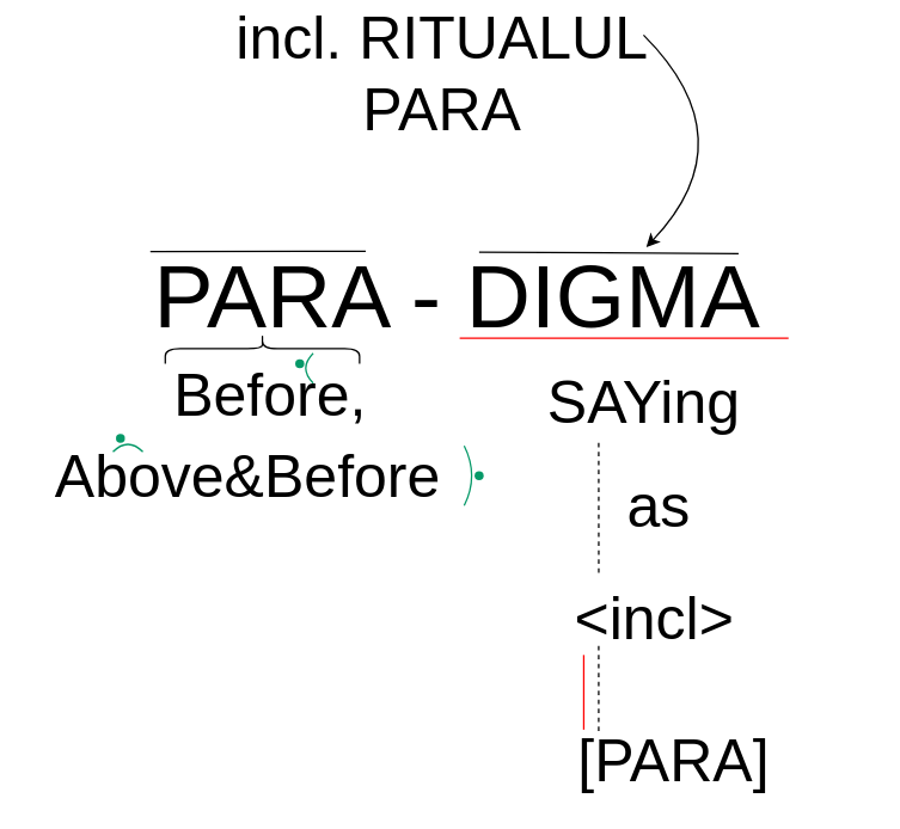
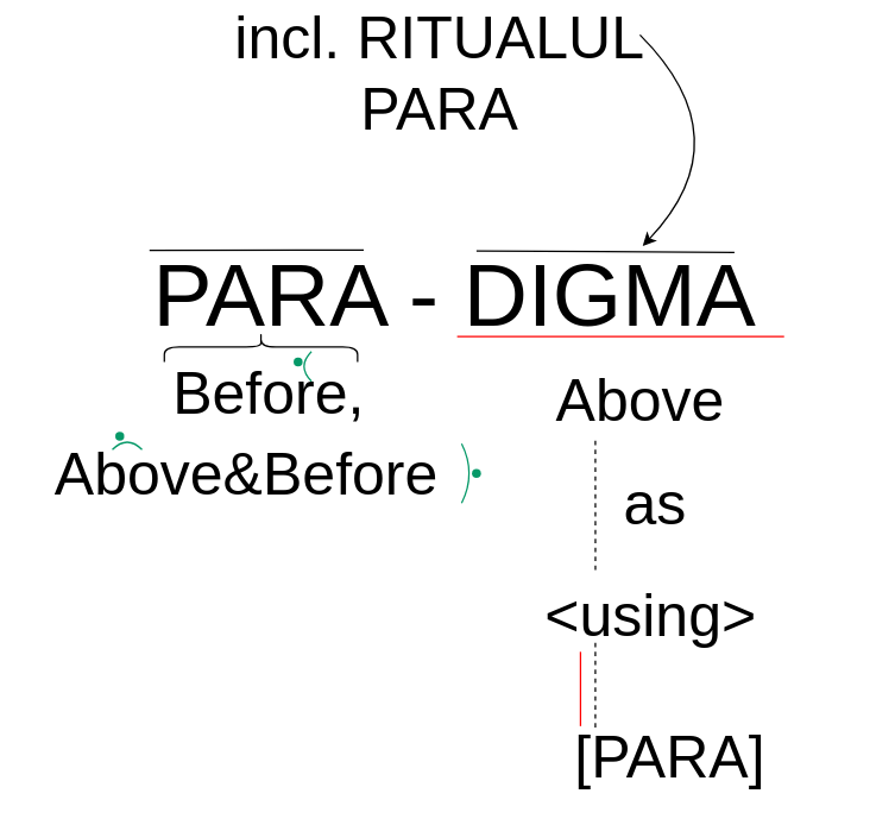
- <mxCell id="6" value="SAYing" style="text;html=1;align=center;verticalAlign=middle;resizable=0;points=[];autosize=1;strokeColor=none;fillColor=none;fontSize=40;" vertex="1" parent="1"><mxGeometry x="360" y="240" width="140" height="50" as="geometry" /></mxCell>
+ <mxCell id="6" value="Above" style="text;html=1;align=center;verticalAlign=middle;resizable=0;points=[];autosize=1;strokeColor=none;fillColor=none;fontSize=40;" vertex="1" parent="1"><mxGeometry x="360" y="240" width="140" height="50" as="geometry" /></mxCell>
- <mxCell id="8" value="&amp;lt;incl&amp;gt;" style="text;html=1;align=center;verticalAlign=middle;resizable=0;points=[];autosize=1;strokeColor=none;fillColor=none;fontSize=40;" vertex="1" parent="1"><mxGeometry x="357" y="385" width="160" height="50" as="geometry" /></mxCell>
+ <mxCell id="8" value="&amp;lt;using&amp;gt;" style="text;html=1;align=center;verticalAlign=middle;resizable=0;points=[];autosize=1;strokeColor=none;fillColor=none;fontSize=40;" vertex="1" parent="1"><mxGeometry x="357" y="385" width="160" height="50" as="geometry" /></mxCell>
